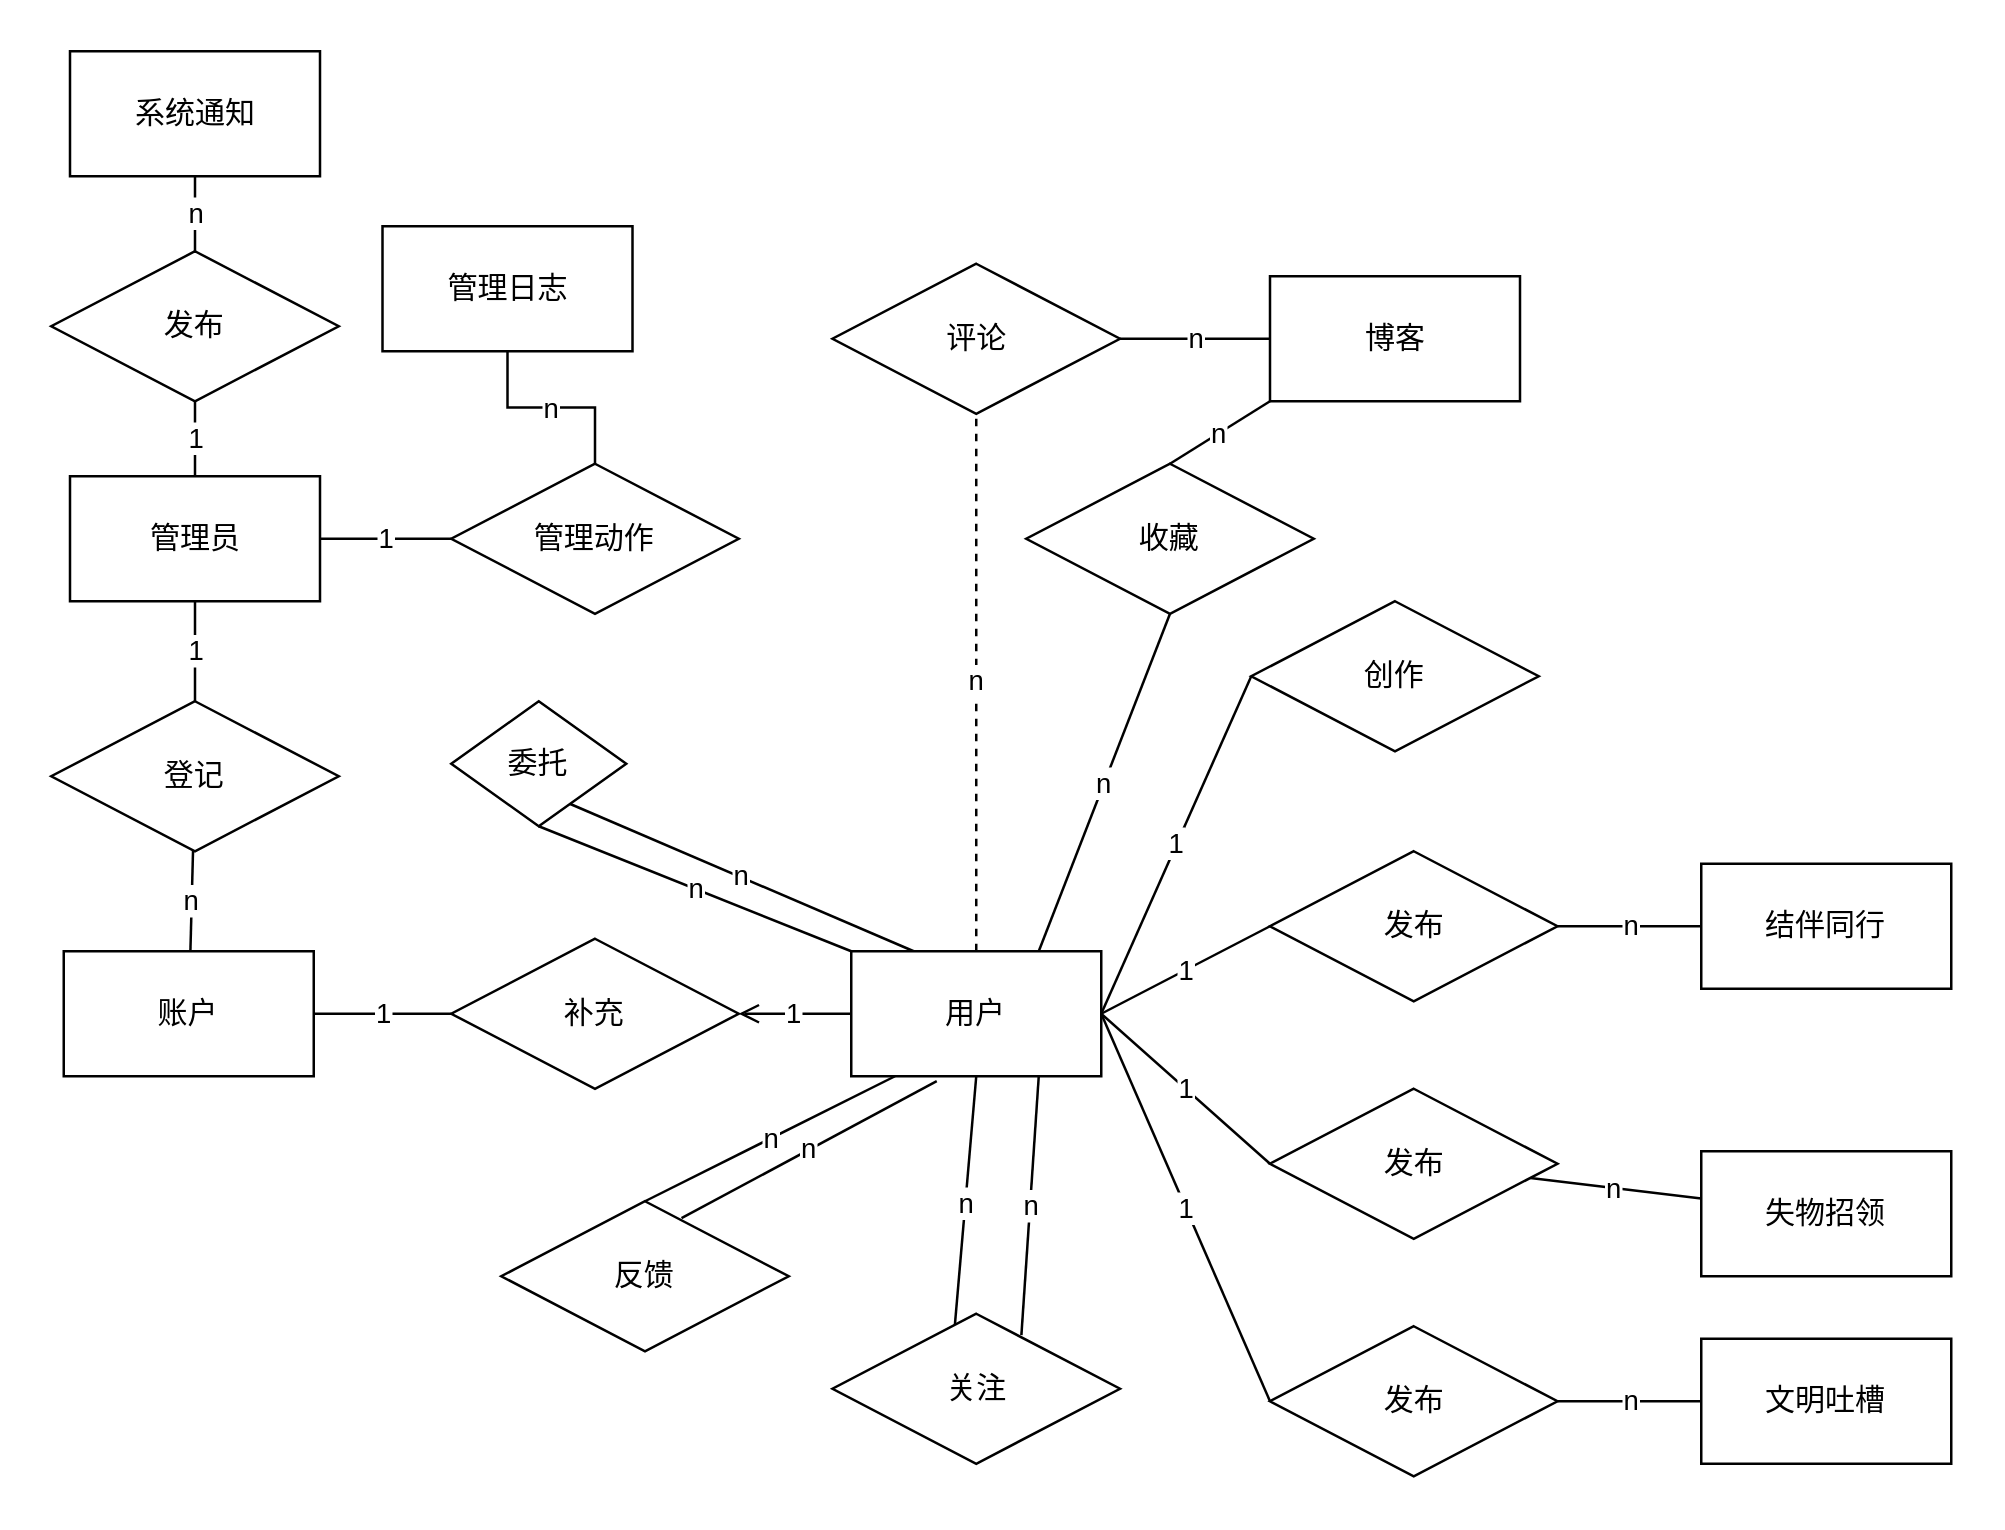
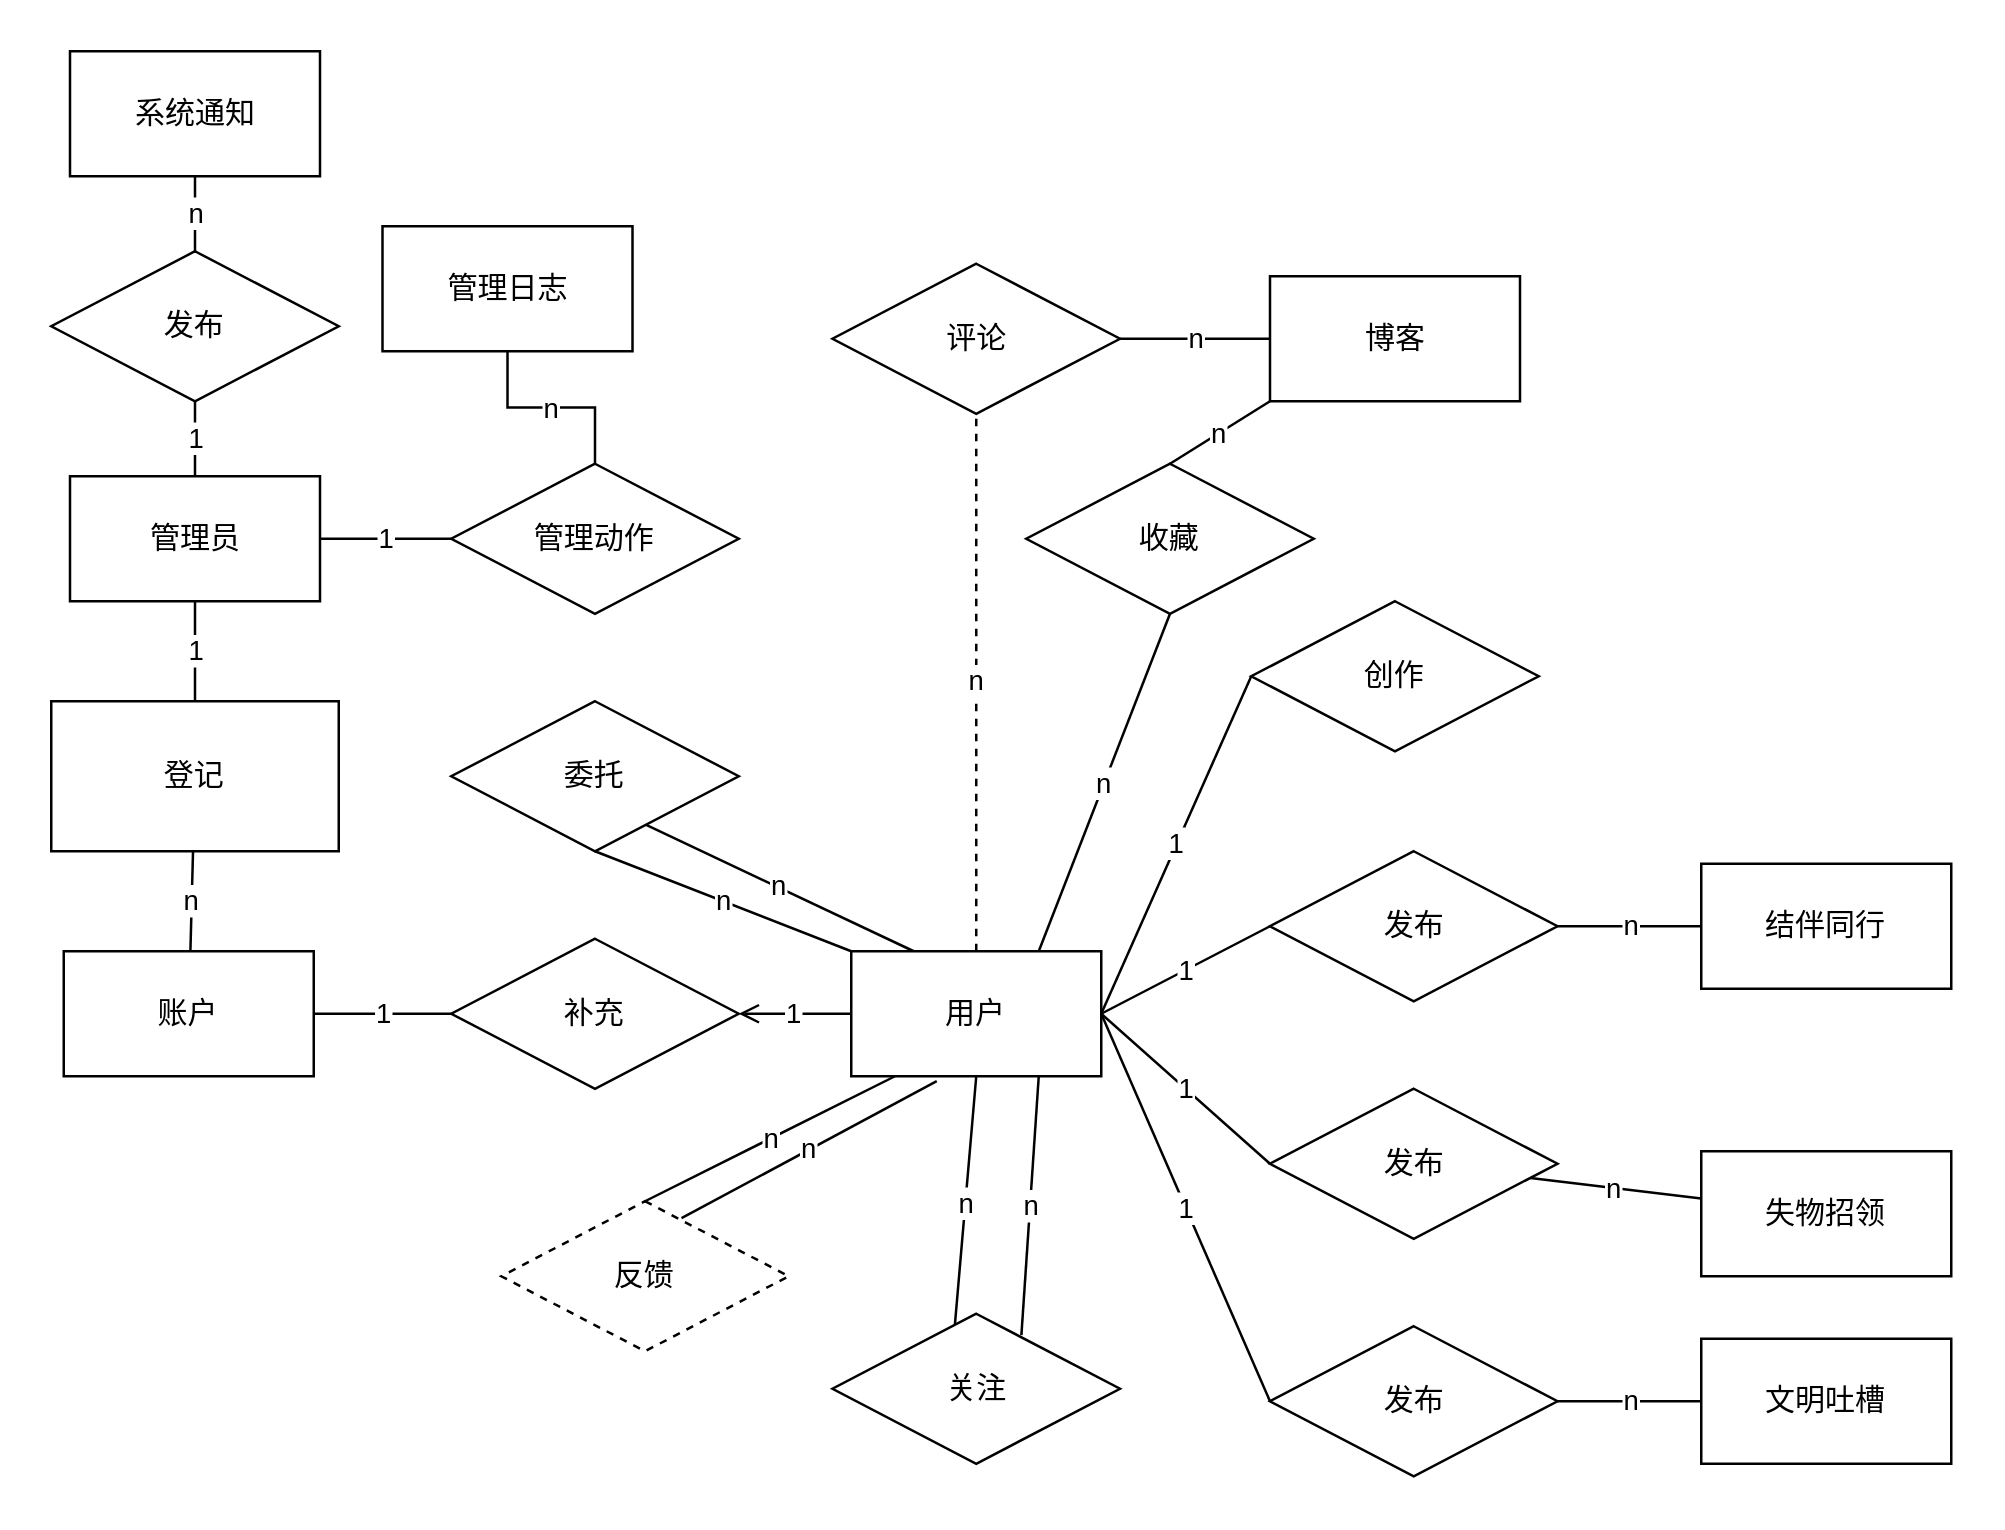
- <mxCell id="26" value="委托" style="rhombus;whiteSpace=wrap;html=1;" parent="1" vertex="1"><mxGeometry x="180" y="280" width="70" height="50" as="geometry" /></mxCell>
+ <mxCell id="26" value="委托" style="rhombus;whiteSpace=wrap;html=1;" parent="1" vertex="1"><mxGeometry x="180" y="280" width="115" height="60" as="geometry" /></mxCell>
- <mxCell id="12" value="登记" style="rhombus;whiteSpace=wrap;html=1;" parent="1" vertex="1"><mxGeometry x="20" y="280" width="115" height="60" as="geometry" /></mxCell>
+ <mxCell id="12" value="登记" style="whiteSpace=wrap;html=1;rounded=0;" parent="1" vertex="1"><mxGeometry x="20" y="280" width="115" height="60" as="geometry" /></mxCell>
- <mxCell id="9" value="反馈" style="rhombus;whiteSpace=wrap;html=1;" parent="1" vertex="1"><mxGeometry x="200" y="480" width="115" height="60" as="geometry" /></mxCell>
+ <mxCell id="9" value="反馈" style="rhombus;whiteSpace=wrap;html=1;dashed=1;" parent="1" vertex="1"><mxGeometry x="200" y="480" width="115" height="60" as="geometry" /></mxCell>
